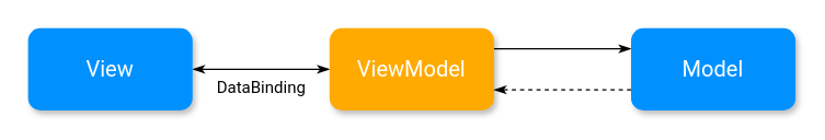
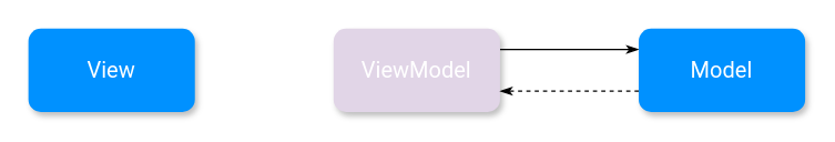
- <mxCell id="2" value="DataBinding" style="edgeStyle=none;rounded=0;comic=0;jumpStyle=none;orthogonalLoop=1;jettySize=auto;html=1;shadow=0;labelBackgroundColor=#ffffff;endArrow=classicThin;endFill=1;strokeColor=#000000;fontFamily=Roboto;fontSize=12;fontColor=#000000;startArrow=classicThin;startFill=1;verticalAlign=top;" edge="1" parent="1" source="3" target="5"><mxGeometry relative="1" as="geometry" /></mxCell>
- <mxCell id="5" value="ViewModel" style="rounded=1;whiteSpace=wrap;html=1;fillColor=#ffaa00;strokeColor=none;fontFamily=Roboto;FType=g;fontColor=#FFFFFF;fontSize=16;shadow=1;comic=0;glass=0;" vertex="1" parent="1"><mxGeometry x="240" y="20" width="120" height="60" as="geometry" /></mxCell>
+ <mxCell id="5" value="ViewModel" style="rounded=1;whiteSpace=wrap;html=1;fillColor=#e1d5e7;strokeColor=none;fontFamily=Roboto;FType=g;fontColor=#FFFFFF;fontSize=16;shadow=1;comic=0;glass=0;" vertex="1" parent="1"><mxGeometry x="240" y="20" width="120" height="60" as="geometry" /></mxCell>
